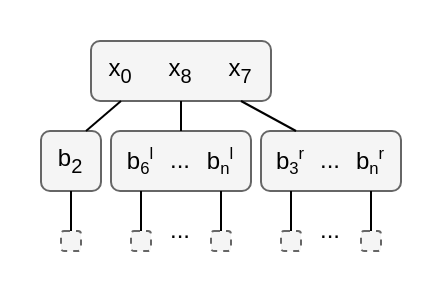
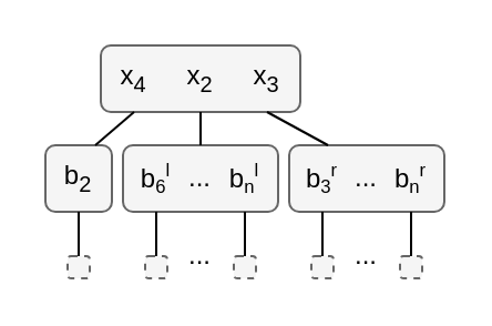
- <mxCell id="3" value="x&lt;sub&gt;0&lt;/sub&gt;" style="text;html=1;align=center;verticalAlign=middle;whiteSpace=wrap;rounded=1;fillColor=none;fontColor=#000000;" parent="1" vertex="1"><mxGeometry x="50" y="20" width="20" height="30" as="geometry" /></mxCell>
+ <mxCell id="3" value="x&lt;sub&gt;4&lt;/sub&gt;" style="text;html=1;align=center;verticalAlign=middle;whiteSpace=wrap;rounded=1;fillColor=none;fontColor=#000000;" parent="1" vertex="1"><mxGeometry x="50" y="20" width="20" height="30" as="geometry" /></mxCell>
- <mxCell id="4" value="x&lt;sub&gt;8&lt;/sub&gt;" style="text;html=1;align=center;verticalAlign=middle;whiteSpace=wrap;rounded=1;fillColor=none;fontColor=#000000;" parent="1" vertex="1"><mxGeometry x="80" y="20" width="20" height="30" as="geometry" /></mxCell>
+ <mxCell id="4" value="x&lt;sub&gt;2&lt;/sub&gt;" style="text;html=1;align=center;verticalAlign=middle;whiteSpace=wrap;rounded=1;fillColor=none;fontColor=#000000;" parent="1" vertex="1"><mxGeometry x="80" y="20" width="20" height="30" as="geometry" /></mxCell>
- <mxCell id="5" value="x&lt;sub&gt;7&lt;/sub&gt;" style="text;html=1;align=center;verticalAlign=middle;whiteSpace=wrap;rounded=1;fillColor=none;" parent="1" vertex="1"><mxGeometry x="110" y="20" width="20" height="30" as="geometry" /></mxCell>
+ <mxCell id="5" value="x&lt;sub&gt;3&lt;/sub&gt;" style="text;html=1;align=center;verticalAlign=middle;whiteSpace=wrap;rounded=1;fillColor=none;" parent="1" vertex="1"><mxGeometry x="110" y="20" width="20" height="30" as="geometry" /></mxCell>
